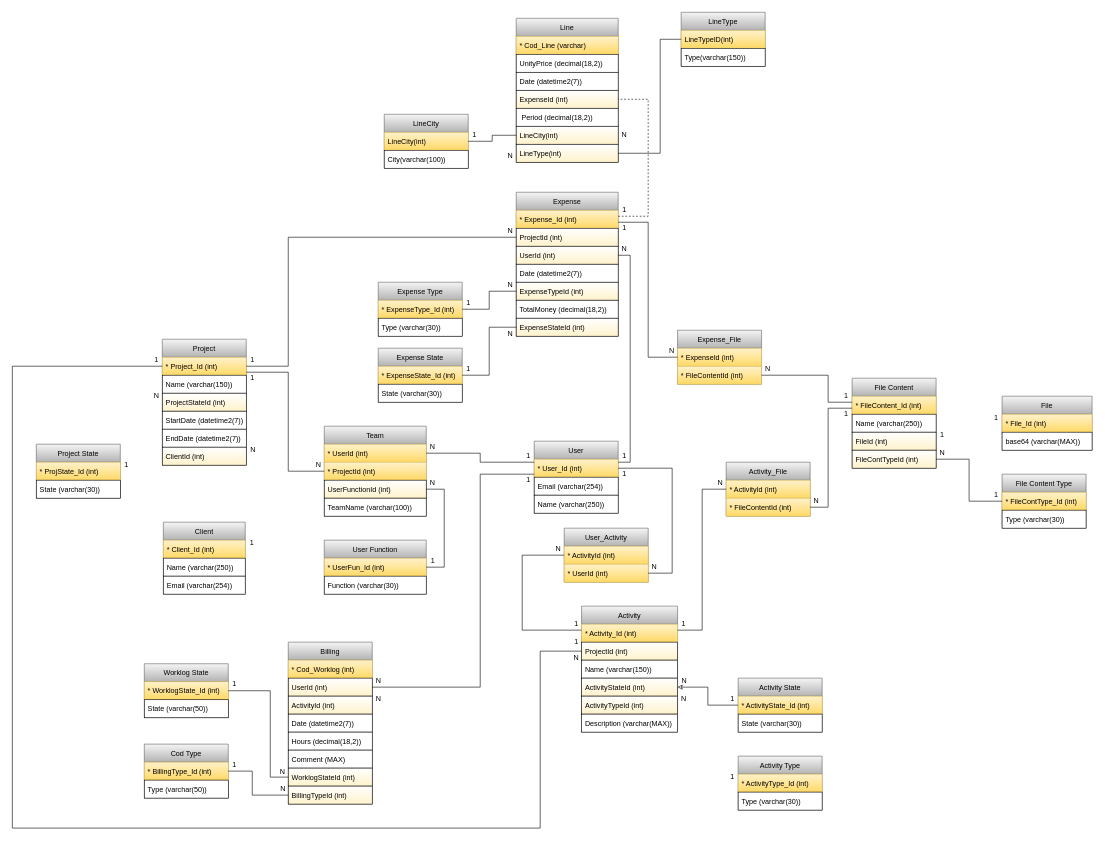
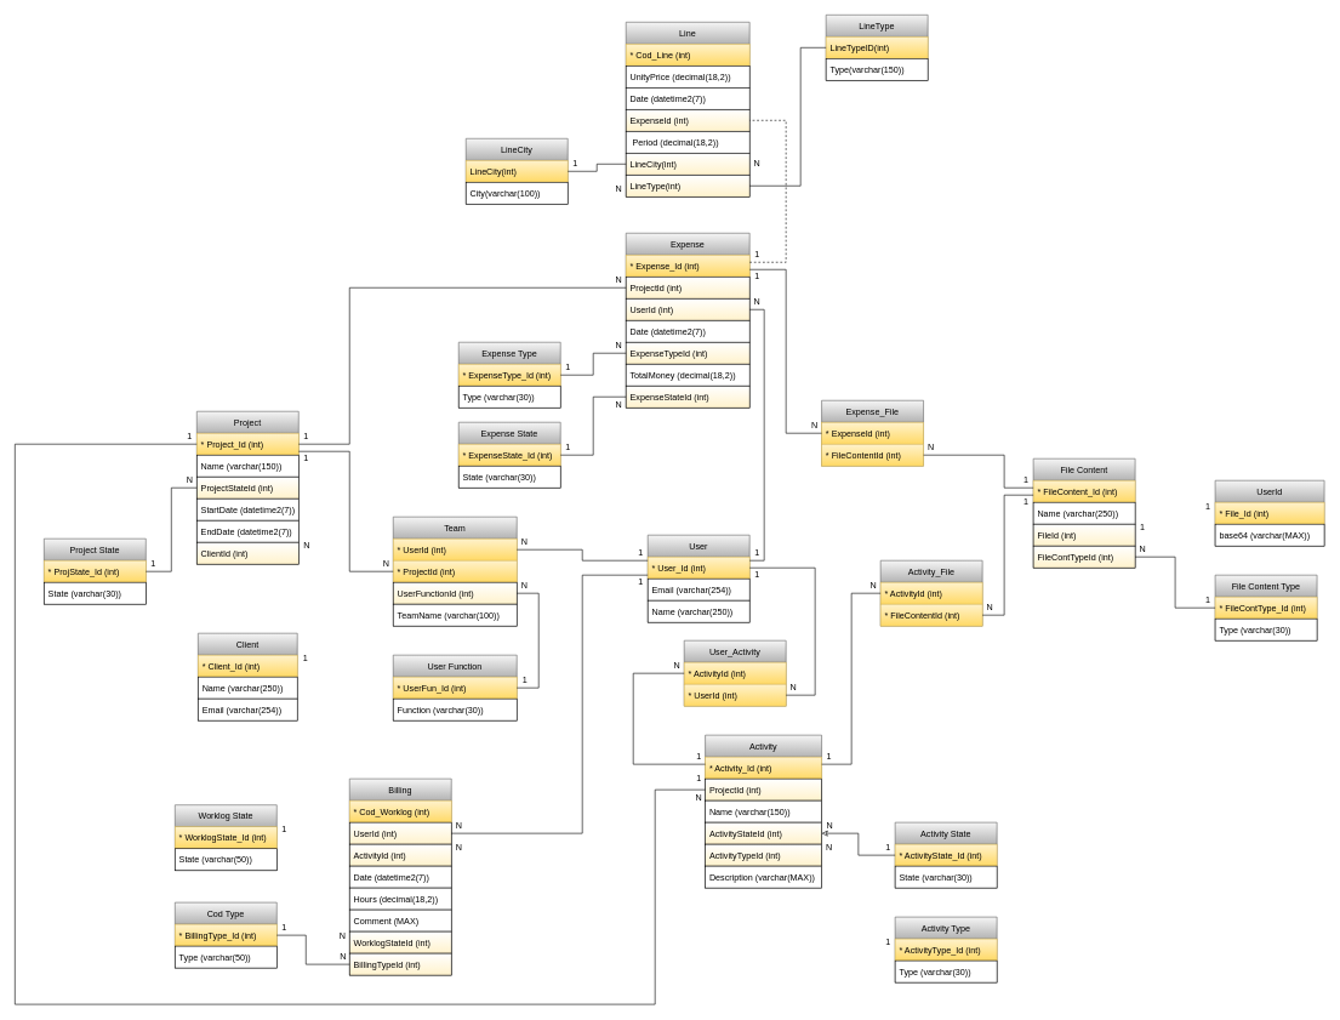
- <mxCell id="57" value="* Cod_Line (varchar)" style="text;strokeColor=#d6b656;fillColor=#fff2cc;align=left;verticalAlign=middle;spacingLeft=4;spacingRight=4;overflow=hidden;points=[[0,0.5],[1,0.5]];portConstraint=eastwest;rotatable=0;gradientColor=#ffd966;" parent="56" vertex="1"><mxGeometry y="30" width="170" height="30" as="geometry" /></mxCell>
+ <mxCell id="57" value="* Cod_Line (int)" style="text;strokeColor=#d6b656;fillColor=#fff2cc;align=left;verticalAlign=middle;spacingLeft=4;spacingRight=4;overflow=hidden;points=[[0,0.5],[1,0.5]];portConstraint=eastwest;rotatable=0;gradientColor=#ffd966;" parent="56" vertex="1"><mxGeometry y="30" width="170" height="30" as="geometry" /></mxCell>
- <mxCell id="36" value="File" style="swimlane;fontStyle=0;childLayout=stackLayout;horizontal=1;startSize=30;horizontalStack=0;resizeParent=1;resizeParentMax=0;resizeLast=0;collapsible=1;marginBottom=0;strokeColor=#666666;fillColor=#f5f5f5;gradientColor=#b3b3b3;" parent="1" vertex="1"><mxGeometry x="1670" y="660" width="150" height="90" as="geometry" /></mxCell>
+ <mxCell id="36" value="UserId" style="swimlane;fontStyle=0;childLayout=stackLayout;horizontal=1;startSize=30;horizontalStack=0;resizeParent=1;resizeParentMax=0;resizeLast=0;collapsible=1;marginBottom=0;strokeColor=#666666;fillColor=#f5f5f5;gradientColor=#b3b3b3;" parent="1" vertex="1"><mxGeometry x="1670" y="660" width="150" height="90" as="geometry" /></mxCell>
+ <mxCell id="83" style="edgeStyle=orthogonalEdgeStyle;rounded=0;orthogonalLoop=1;jettySize=auto;html=1;endArrow=none;endFill=0;" parent="1" source="26" target="14" edge="1"><mxGeometry relative="1" as="geometry" /></mxCell>
- <mxCell id="147" style="edgeStyle=orthogonalEdgeStyle;rounded=0;orthogonalLoop=1;jettySize=auto;html=1;endArrow=none;endFill=0;" parent="1" source="137" target="78" edge="1"><mxGeometry relative="1" as="geometry"><Array as="points"><mxPoint x="450" y="1151" /><mxPoint x="450" y="1295" /></Array></mxGeometry></mxCell>
